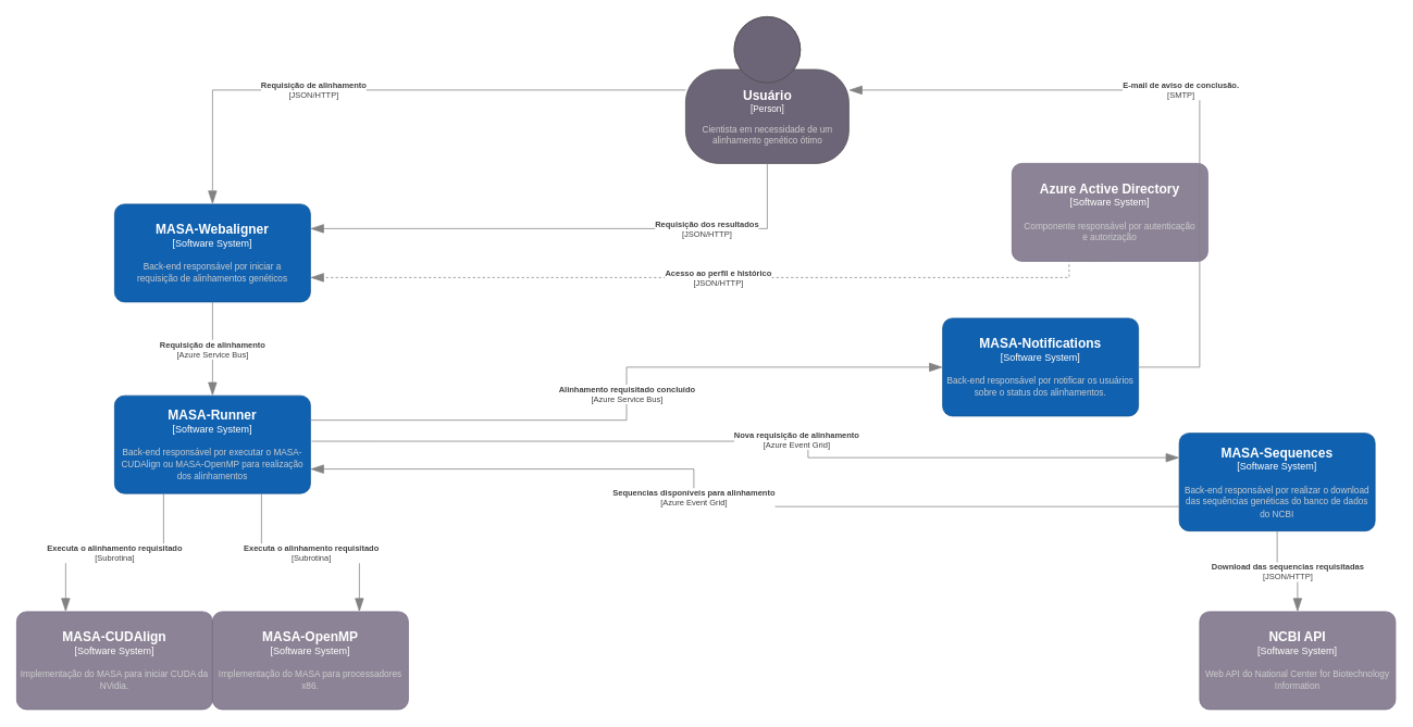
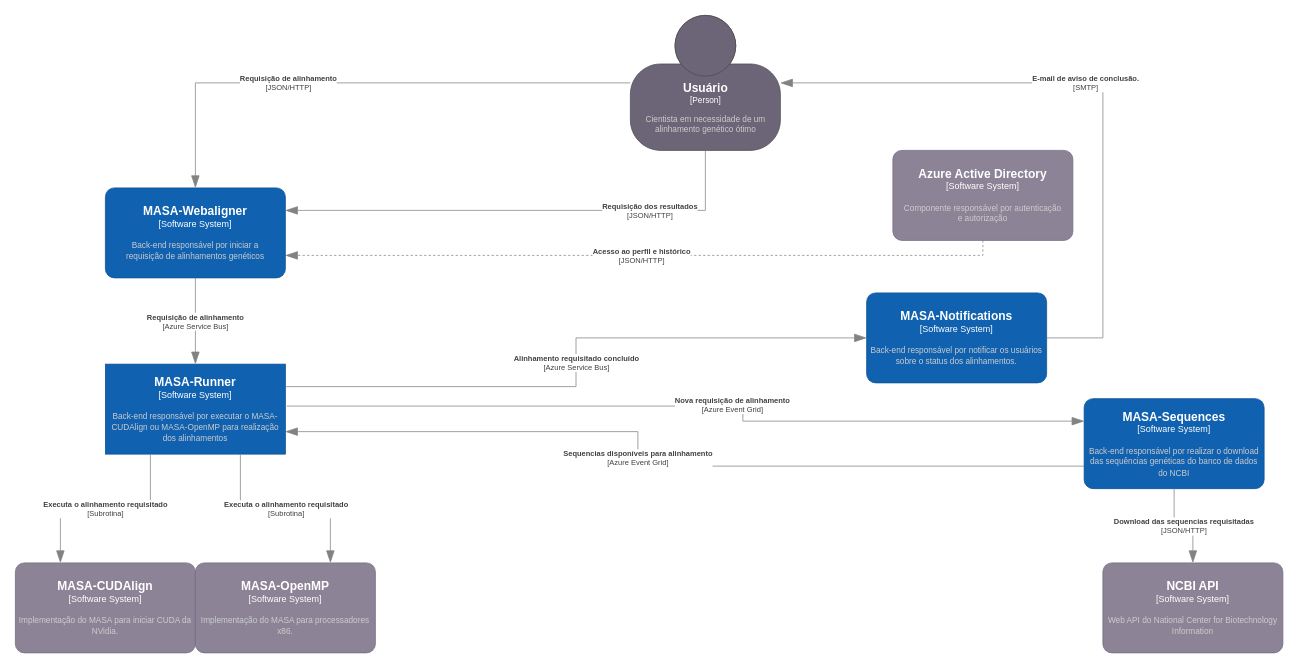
- <mxCell id="4" value="&lt;font style=&quot;font-size: 16px&quot;&gt;&lt;b&gt;Azure Active Directory&lt;/b&gt;&lt;/font&gt;&lt;div&gt;[Software System]&lt;/div&gt;&lt;br&gt;&lt;div&gt;&lt;font style=&quot;font-size: 11px&quot;&gt;&lt;font color=&quot;#cccccc&quot;&gt;Componente responsável por autenticação&#10;e autorização&lt;/font&gt;&lt;/div&gt;" style="rounded=1;whiteSpace=wrap;html=1;labelBackgroundColor=none;fillColor=#8C8496;fontColor=#ffffff;align=center;arcSize=10;strokeColor=#736782;metaEdit=1;resizable=0;points=[[0.25,0,0],[0.5,0,0],[0.75,0,0],[1,0.25,0],[1,0.5,0],[1,0.75,0],[0.75,1,0],[0.5,1,0],[0.25,1,0],[0,0.75,0],[0,0.5,0],[0,0.25,0]];" vertex="1" parent="1"><mxGeometry x="1240" y="200" width="240" height="120" as="geometry" /></mxCell>
+ <mxCell id="4" value="&lt;font style=&quot;font-size: 16px&quot;&gt;&lt;b&gt;Azure Active Directory&lt;/b&gt;&lt;/font&gt;&lt;div&gt;[Software System]&lt;/div&gt;&lt;br&gt;&lt;div&gt;&lt;font style=&quot;font-size: 11px&quot;&gt;&lt;font color=&quot;#cccccc&quot;&gt;Componente responsável por autenticação&#10;e autorização&lt;/font&gt;&lt;/div&gt;" style="rounded=1;whiteSpace=wrap;html=1;labelBackgroundColor=none;fillColor=#8C8496;fontColor=#ffffff;align=center;arcSize=10;strokeColor=#736782;metaEdit=1;resizable=0;points=[[0.25,0,0],[0.5,0,0],[0.75,0,0],[1,0.25,0],[1,0.5,0],[1,0.75,0],[0.75,1,0],[0.5,1,0],[0.25,1,0],[0,0.75,0],[0,0.5,0],[0,0.25,0]];" vertex="1" parent="1"><mxGeometry x="1190" y="200" width="240" height="120" as="geometry" /></mxCell>
- <mxCell id="5" value="&lt;font style=&quot;font-size: 16px&quot;&gt;&lt;b&gt;MASA-Runner&lt;/b&gt;&lt;/font&gt;&lt;div&gt;[Software System]&lt;/div&gt;&lt;br&gt;&lt;div&gt;&lt;font style=&quot;font-size: 11px&quot;&gt;&lt;font color=&quot;#cccccc&quot;&gt;Back-end responsável por executar o MASA-CUDAlign ou MASA-OpenMP para realização dos alinhamentos&lt;/font&gt;&lt;/div&gt;" style="rounded=1;whiteSpace=wrap;html=1;labelBackgroundColor=none;fillColor=#1061B0;fontColor=#ffffff;align=center;arcSize=10;strokeColor=#0D5091;metaEdit=1;resizable=0;points=[[0.25,0,0],[0.5,0,0],[0.75,0,0],[1,0.25,0],[1,0.5,0],[1,0.75,0],[0.75,1,0],[0.5,1,0],[0.25,1,0],[0,0.75,0],[0,0.5,0],[0,0.25,0]];" vertex="1" parent="1"><mxGeometry x="140" y="485" width="240" height="120" as="geometry" /></mxCell>
+ <mxCell id="5" value="&lt;font style=&quot;font-size: 16px&quot;&gt;&lt;b&gt;MASA-Runner&lt;/b&gt;&lt;/font&gt;&lt;div&gt;[Software System]&lt;/div&gt;&lt;br&gt;&lt;div&gt;&lt;font style=&quot;font-size: 11px&quot;&gt;&lt;font color=&quot;#cccccc&quot;&gt;Back-end responsável por executar o MASA-CUDAlign ou MASA-OpenMP para realização dos alinhamentos&lt;/font&gt;&lt;/div&gt;" style="whiteSpace=wrap;html=1;labelBackgroundColor=none;fillColor=#1061B0;fontColor=#ffffff;align=center;arcSize=10;strokeColor=#0D5091;metaEdit=1;resizable=0;points=[[0.25,0,0],[0.5,0,0],[0.75,0,0],[1,0.25,0],[1,0.5,0],[1,0.75,0],[0.75,1,0],[0.5,1,0],[0.25,1,0],[0,0.75,0],[0,0.5,0],[0,0.25,0]];rounded=0;" vertex="1" parent="1"><mxGeometry x="140" y="485" width="240" height="120" as="geometry" /></mxCell>
